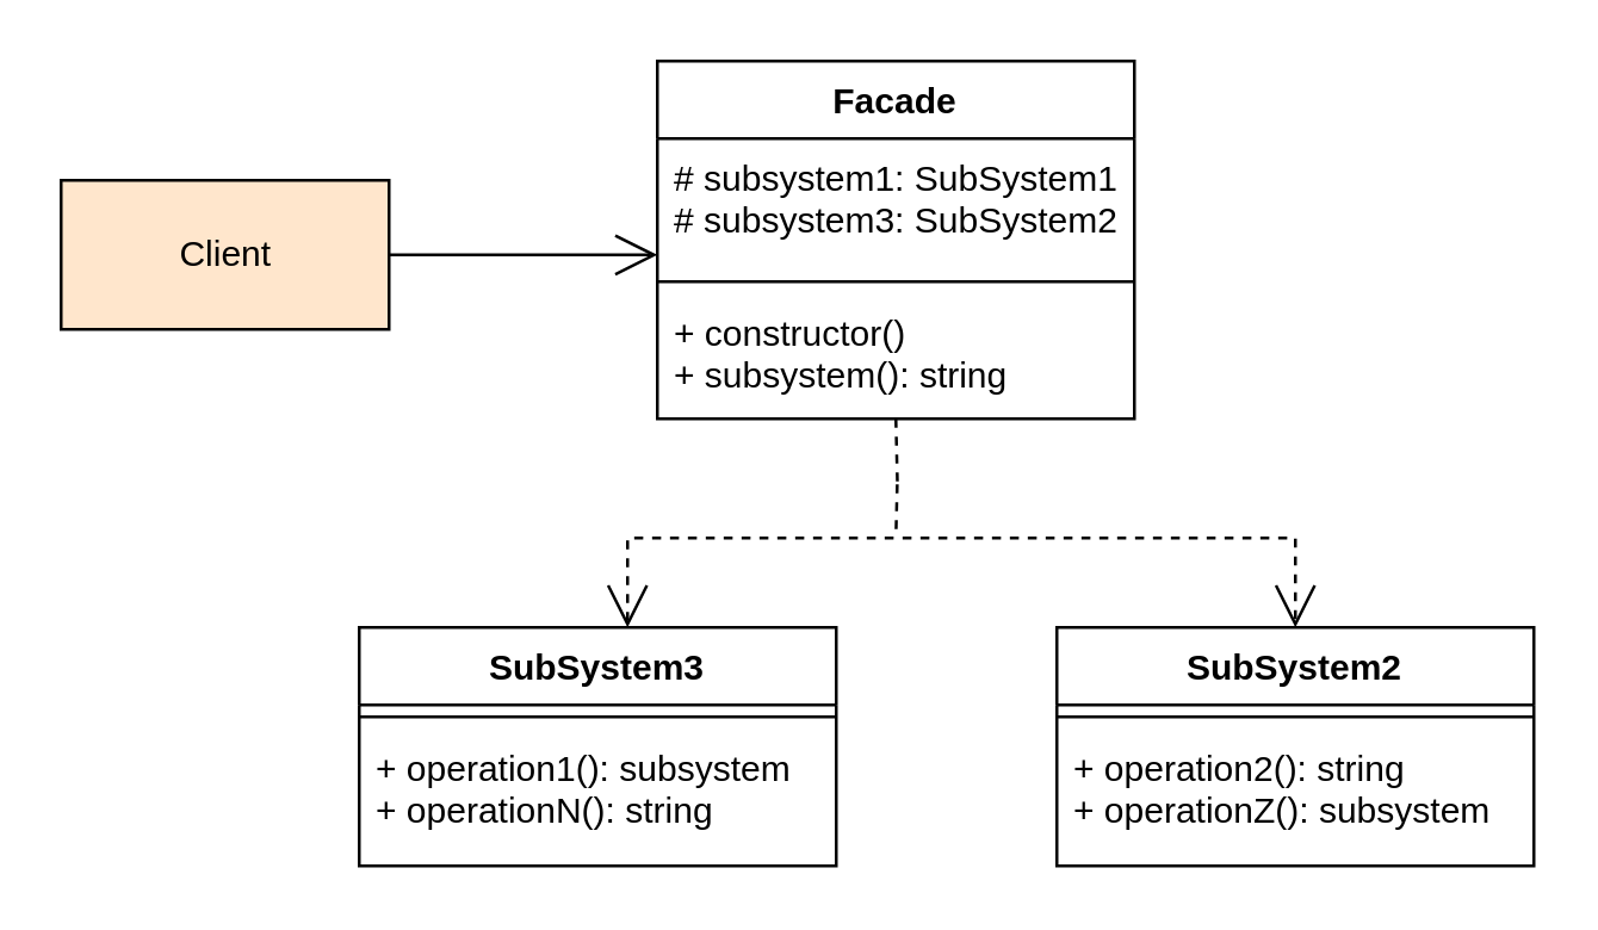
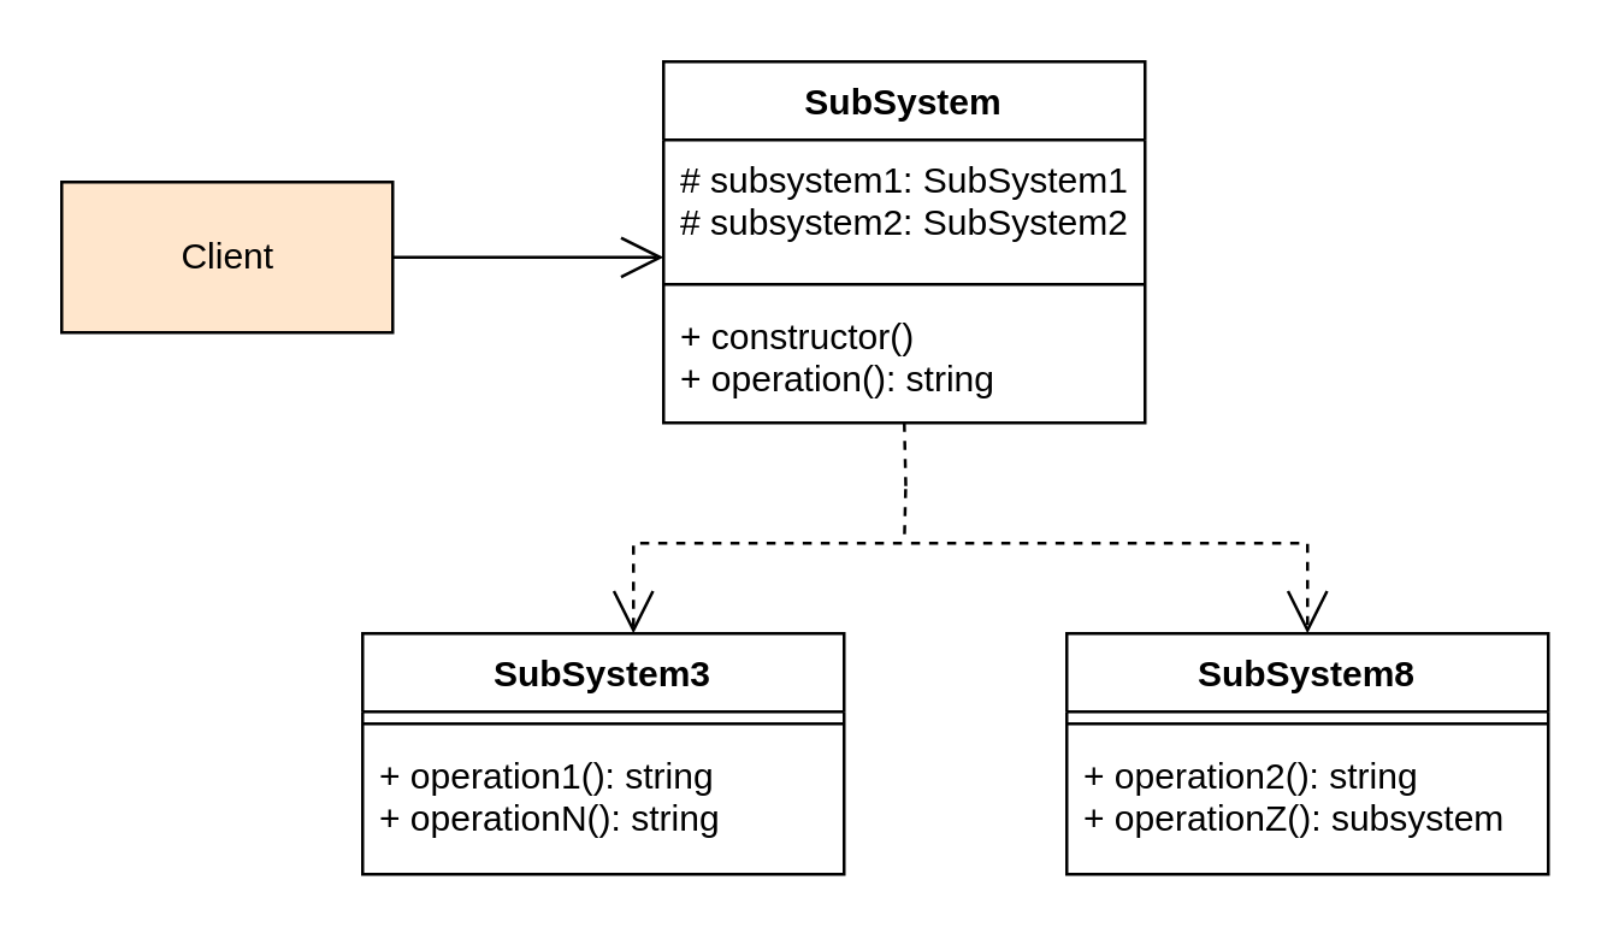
- <mxCell id="9" value="Facade" style="swimlane;fontStyle=1;align=center;verticalAlign=top;childLayout=stackLayout;horizontal=1;startSize=26;horizontalStack=0;resizeParent=1;resizeParentMax=0;resizeLast=0;collapsible=1;marginBottom=0;" vertex="1" parent="1"><mxGeometry x="220" width="160" height="120" as="geometry" y="20" /></mxCell>
+ <mxCell id="9" value="SubSystem" style="swimlane;fontStyle=1;align=center;verticalAlign=top;childLayout=stackLayout;horizontal=1;startSize=26;horizontalStack=0;resizeParent=1;resizeParentMax=0;resizeLast=0;collapsible=1;marginBottom=0;" vertex="1" parent="1"><mxGeometry x="220" width="160" height="120" as="geometry" y="20" /></mxCell>
- <mxCell id="10" value="# subsystem1: SubSystem1&#10;# subsystem3: SubSystem2" style="text;strokeColor=none;fillColor=none;align=left;verticalAlign=top;spacingLeft=4;spacingRight=4;overflow=hidden;rotatable=0;points=[[0,0.5],[1,0.5]];portConstraint=eastwest;" vertex="1" parent="9"><mxGeometry y="26" width="160" height="44" as="geometry" /></mxCell>
+ <mxCell id="10" value="# subsystem1: SubSystem1&#10;# subsystem2: SubSystem2" style="text;strokeColor=none;fillColor=none;align=left;verticalAlign=top;spacingLeft=4;spacingRight=4;overflow=hidden;rotatable=0;points=[[0,0.5],[1,0.5]];portConstraint=eastwest;" vertex="1" parent="9"><mxGeometry y="26" width="160" height="44" as="geometry" /></mxCell>
- <mxCell id="12" value="+ constructor()&#10;+ subsystem(): string" style="text;strokeColor=none;fillColor=none;align=left;verticalAlign=top;spacingLeft=4;spacingRight=4;overflow=hidden;rotatable=0;points=[[0,0.5],[1,0.5]];portConstraint=eastwest;" vertex="1" parent="9"><mxGeometry y="78" width="160" height="42" as="geometry" /></mxCell>
+ <mxCell id="12" value="+ constructor()&#10;+ operation(): string" style="text;strokeColor=none;fillColor=none;align=left;verticalAlign=top;spacingLeft=4;spacingRight=4;overflow=hidden;rotatable=0;points=[[0,0.5],[1,0.5]];portConstraint=eastwest;" vertex="1" parent="9"><mxGeometry y="78" width="160" height="42" as="geometry" /></mxCell>
- <mxCell id="13" value="SubSystem2" style="swimlane;fontStyle=1;align=center;verticalAlign=top;childLayout=stackLayout;horizontal=1;startSize=26;horizontalStack=0;resizeParent=1;resizeParentMax=0;resizeLast=0;collapsible=1;marginBottom=0;" vertex="1" parent="1"><mxGeometry x="354" y="210" width="160" height="80" as="geometry" /></mxCell>
+ <mxCell id="13" value="SubSystem8" style="swimlane;fontStyle=1;align=center;verticalAlign=top;childLayout=stackLayout;horizontal=1;startSize=26;horizontalStack=0;resizeParent=1;resizeParentMax=0;resizeLast=0;collapsible=1;marginBottom=0;" vertex="1" parent="1"><mxGeometry x="354" y="210" width="160" height="80" as="geometry" /></mxCell>
- <mxCell id="8" value="+ operation1(): subsystem&#10;+ operationN(): string" style="text;strokeColor=none;fillColor=none;align=left;verticalAlign=top;spacingLeft=4;spacingRight=4;overflow=hidden;rotatable=0;points=[[0,0.5],[1,0.5]];portConstraint=eastwest;" parent="6" vertex="1"><mxGeometry y="34" width="160" height="46" as="geometry" /></mxCell>
+ <mxCell id="8" value="+ operation1(): string&#10;+ operationN(): string" style="text;strokeColor=none;fillColor=none;align=left;verticalAlign=top;spacingLeft=4;spacingRight=4;overflow=hidden;rotatable=0;points=[[0,0.5],[1,0.5]];portConstraint=eastwest;" parent="6" vertex="1"><mxGeometry y="34" width="160" height="46" as="geometry" /></mxCell>
